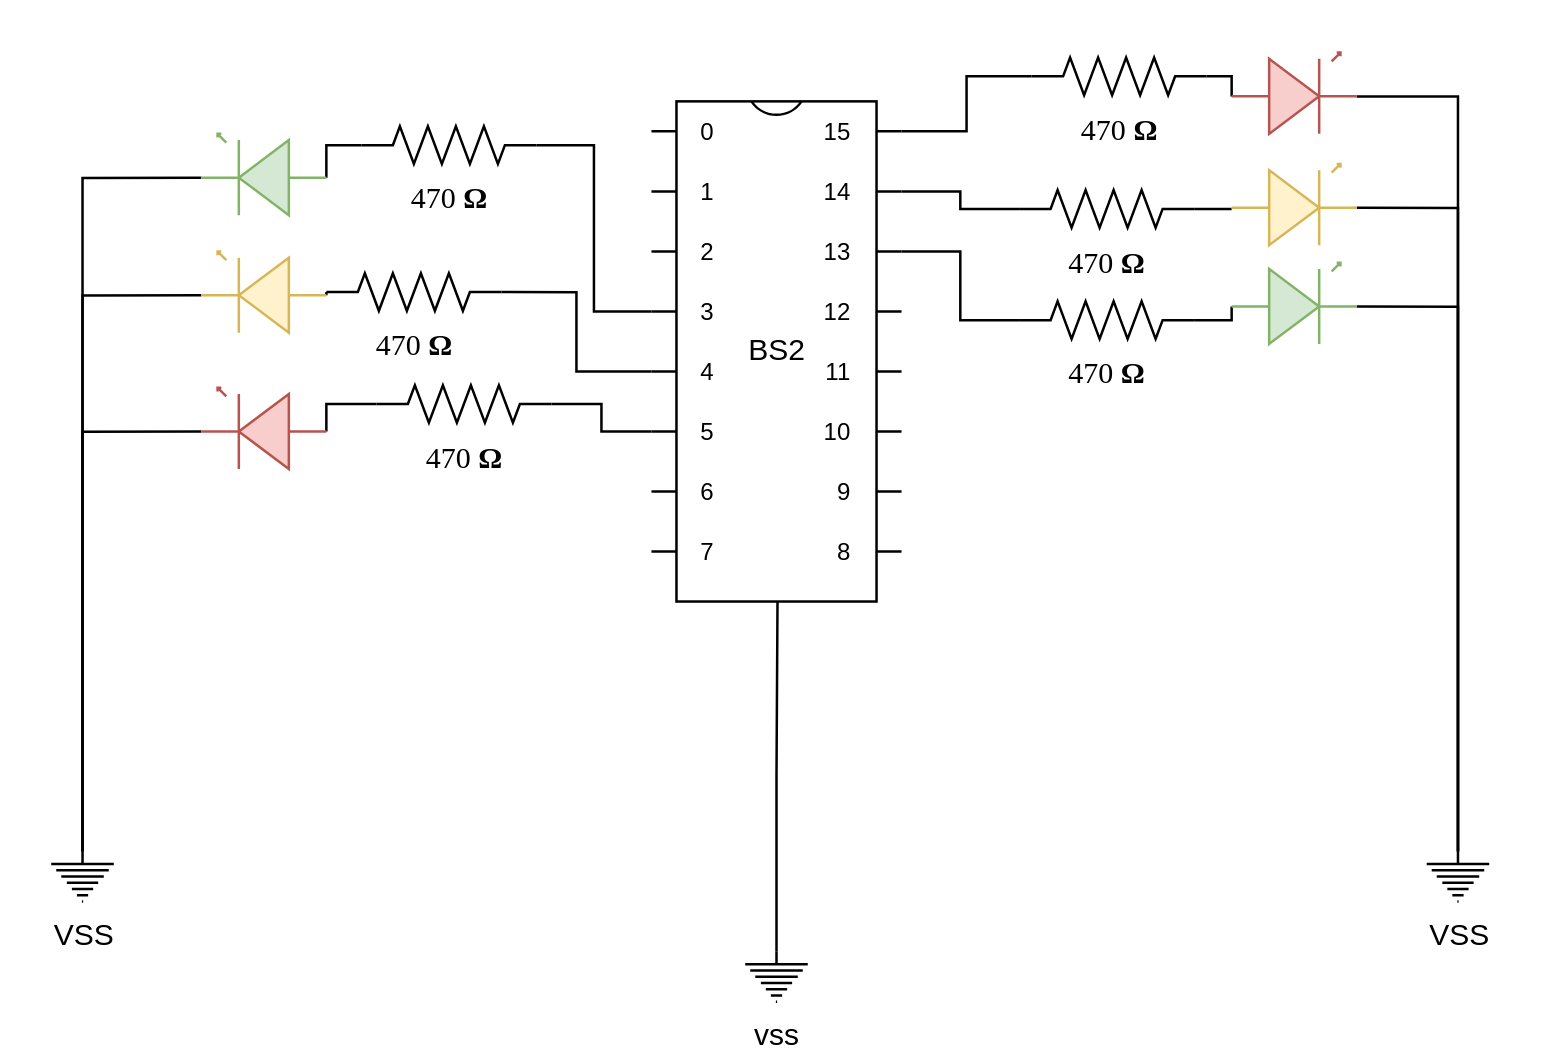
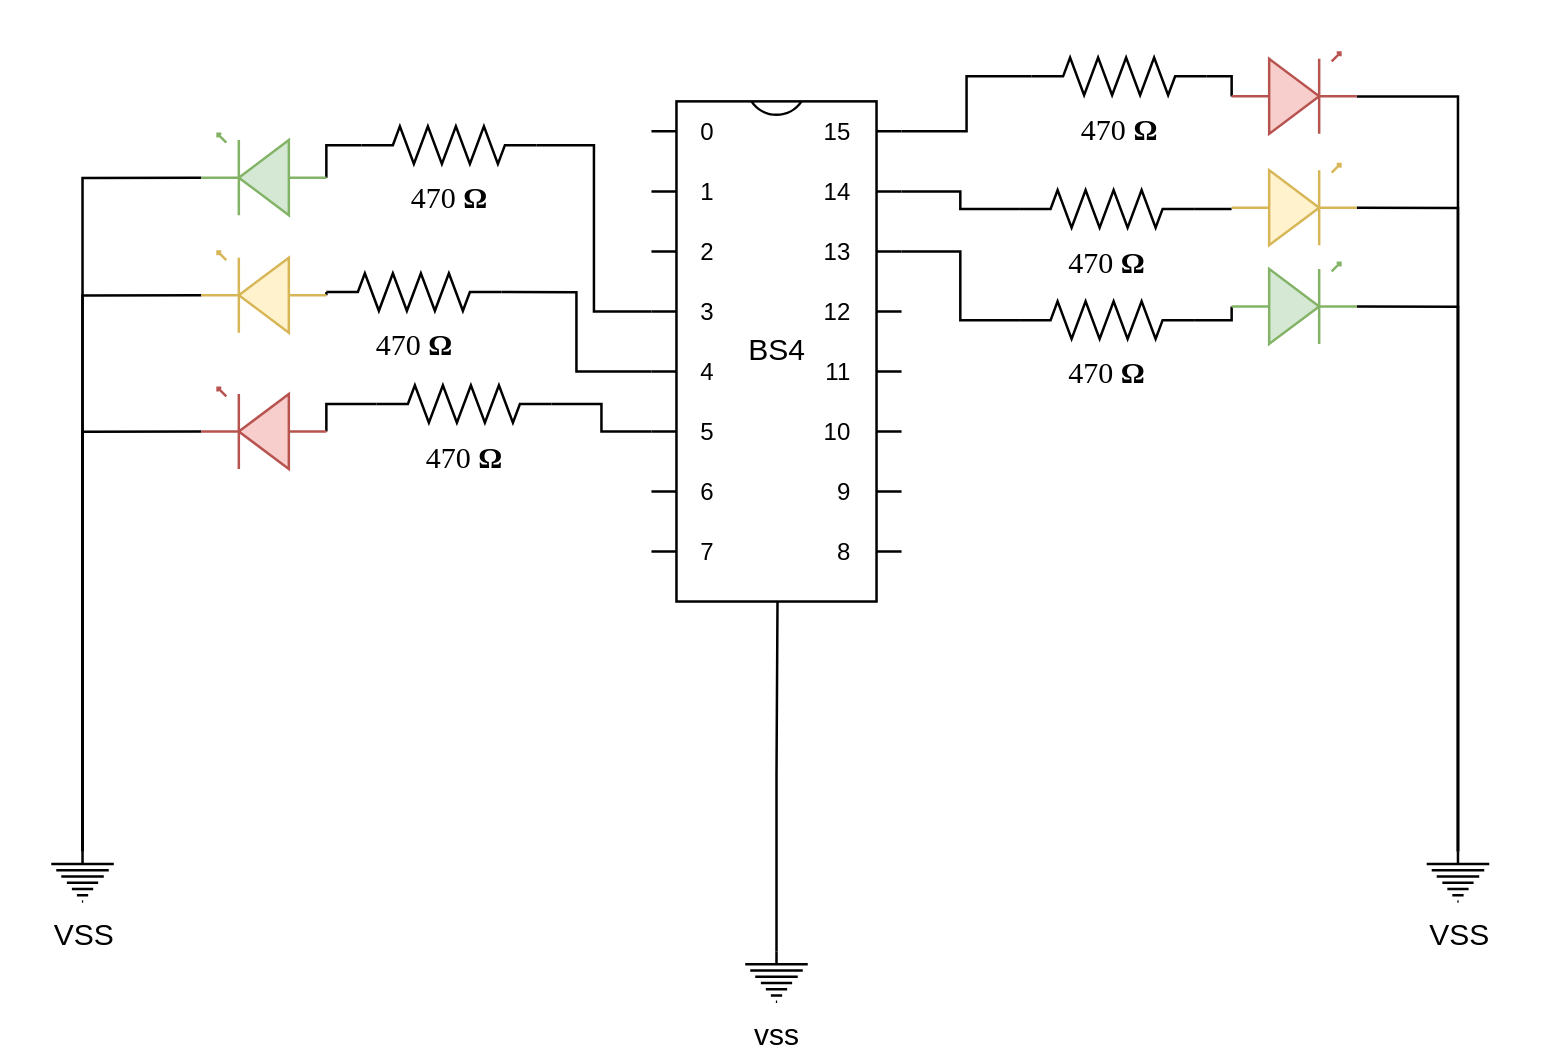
- <mxCell id="8" value="BS2" style="shadow=0;dashed=0;align=center;html=1;strokeWidth=1;shape=mxgraph.electrical.logic_gates.dual_inline_ic;labelNames=0,1,2,3,4,5,6,7,8,9,10,11,12,13,14,15;pinSpacing=24;labelCount=16;pinLabelType=cust;" parent="1" vertex="1"><mxGeometry x="260" y="40" width="100" height="200" as="geometry" /></mxCell>
+ <mxCell id="8" value="BS4" style="shadow=0;dashed=0;align=center;html=1;strokeWidth=1;shape=mxgraph.electrical.logic_gates.dual_inline_ic;labelNames=0,1,2,3,4,5,6,7,8,9,10,11,12,13,14,15;pinSpacing=24;labelCount=16;pinLabelType=cust;" parent="1" vertex="1"><mxGeometry x="260" y="40" width="100" height="200" as="geometry" /></mxCell>
